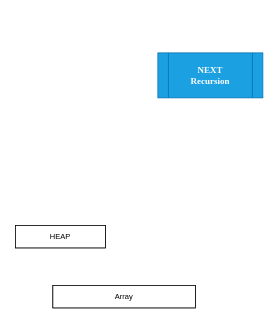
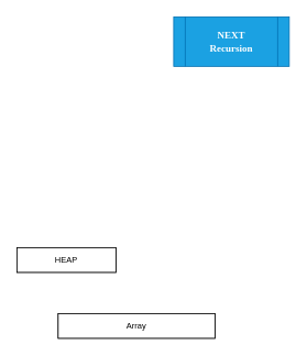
- <mxCell id="6" value="NEXT&lt;br&gt;Recursion" style="shape=process;whiteSpace=wrap;html=1;backgroundOutline=1;rounded=0;shadow=0;fillColor=#1ba1e2;strokeColor=#006EAF;fontColor=#ffffff;fontStyle=1;fontFamily=Montserrat;FType=g;" parent="4" vertex="1"><mxGeometry x="210" y="70" width="140" height="60" as="geometry" /></mxCell>
+ <mxCell id="6" value="NEXT&lt;br&gt;Recursion" style="shape=process;whiteSpace=wrap;html=1;backgroundOutline=1;rounded=0;shadow=0;fillColor=#1ba1e2;strokeColor=#006EAF;fontColor=#ffffff;fontStyle=1;fontFamily=Montserrat;FType=g;" parent="4" vertex="1"><mxGeometry x="210" y="20" width="140" height="60" as="geometry" /></mxCell>
